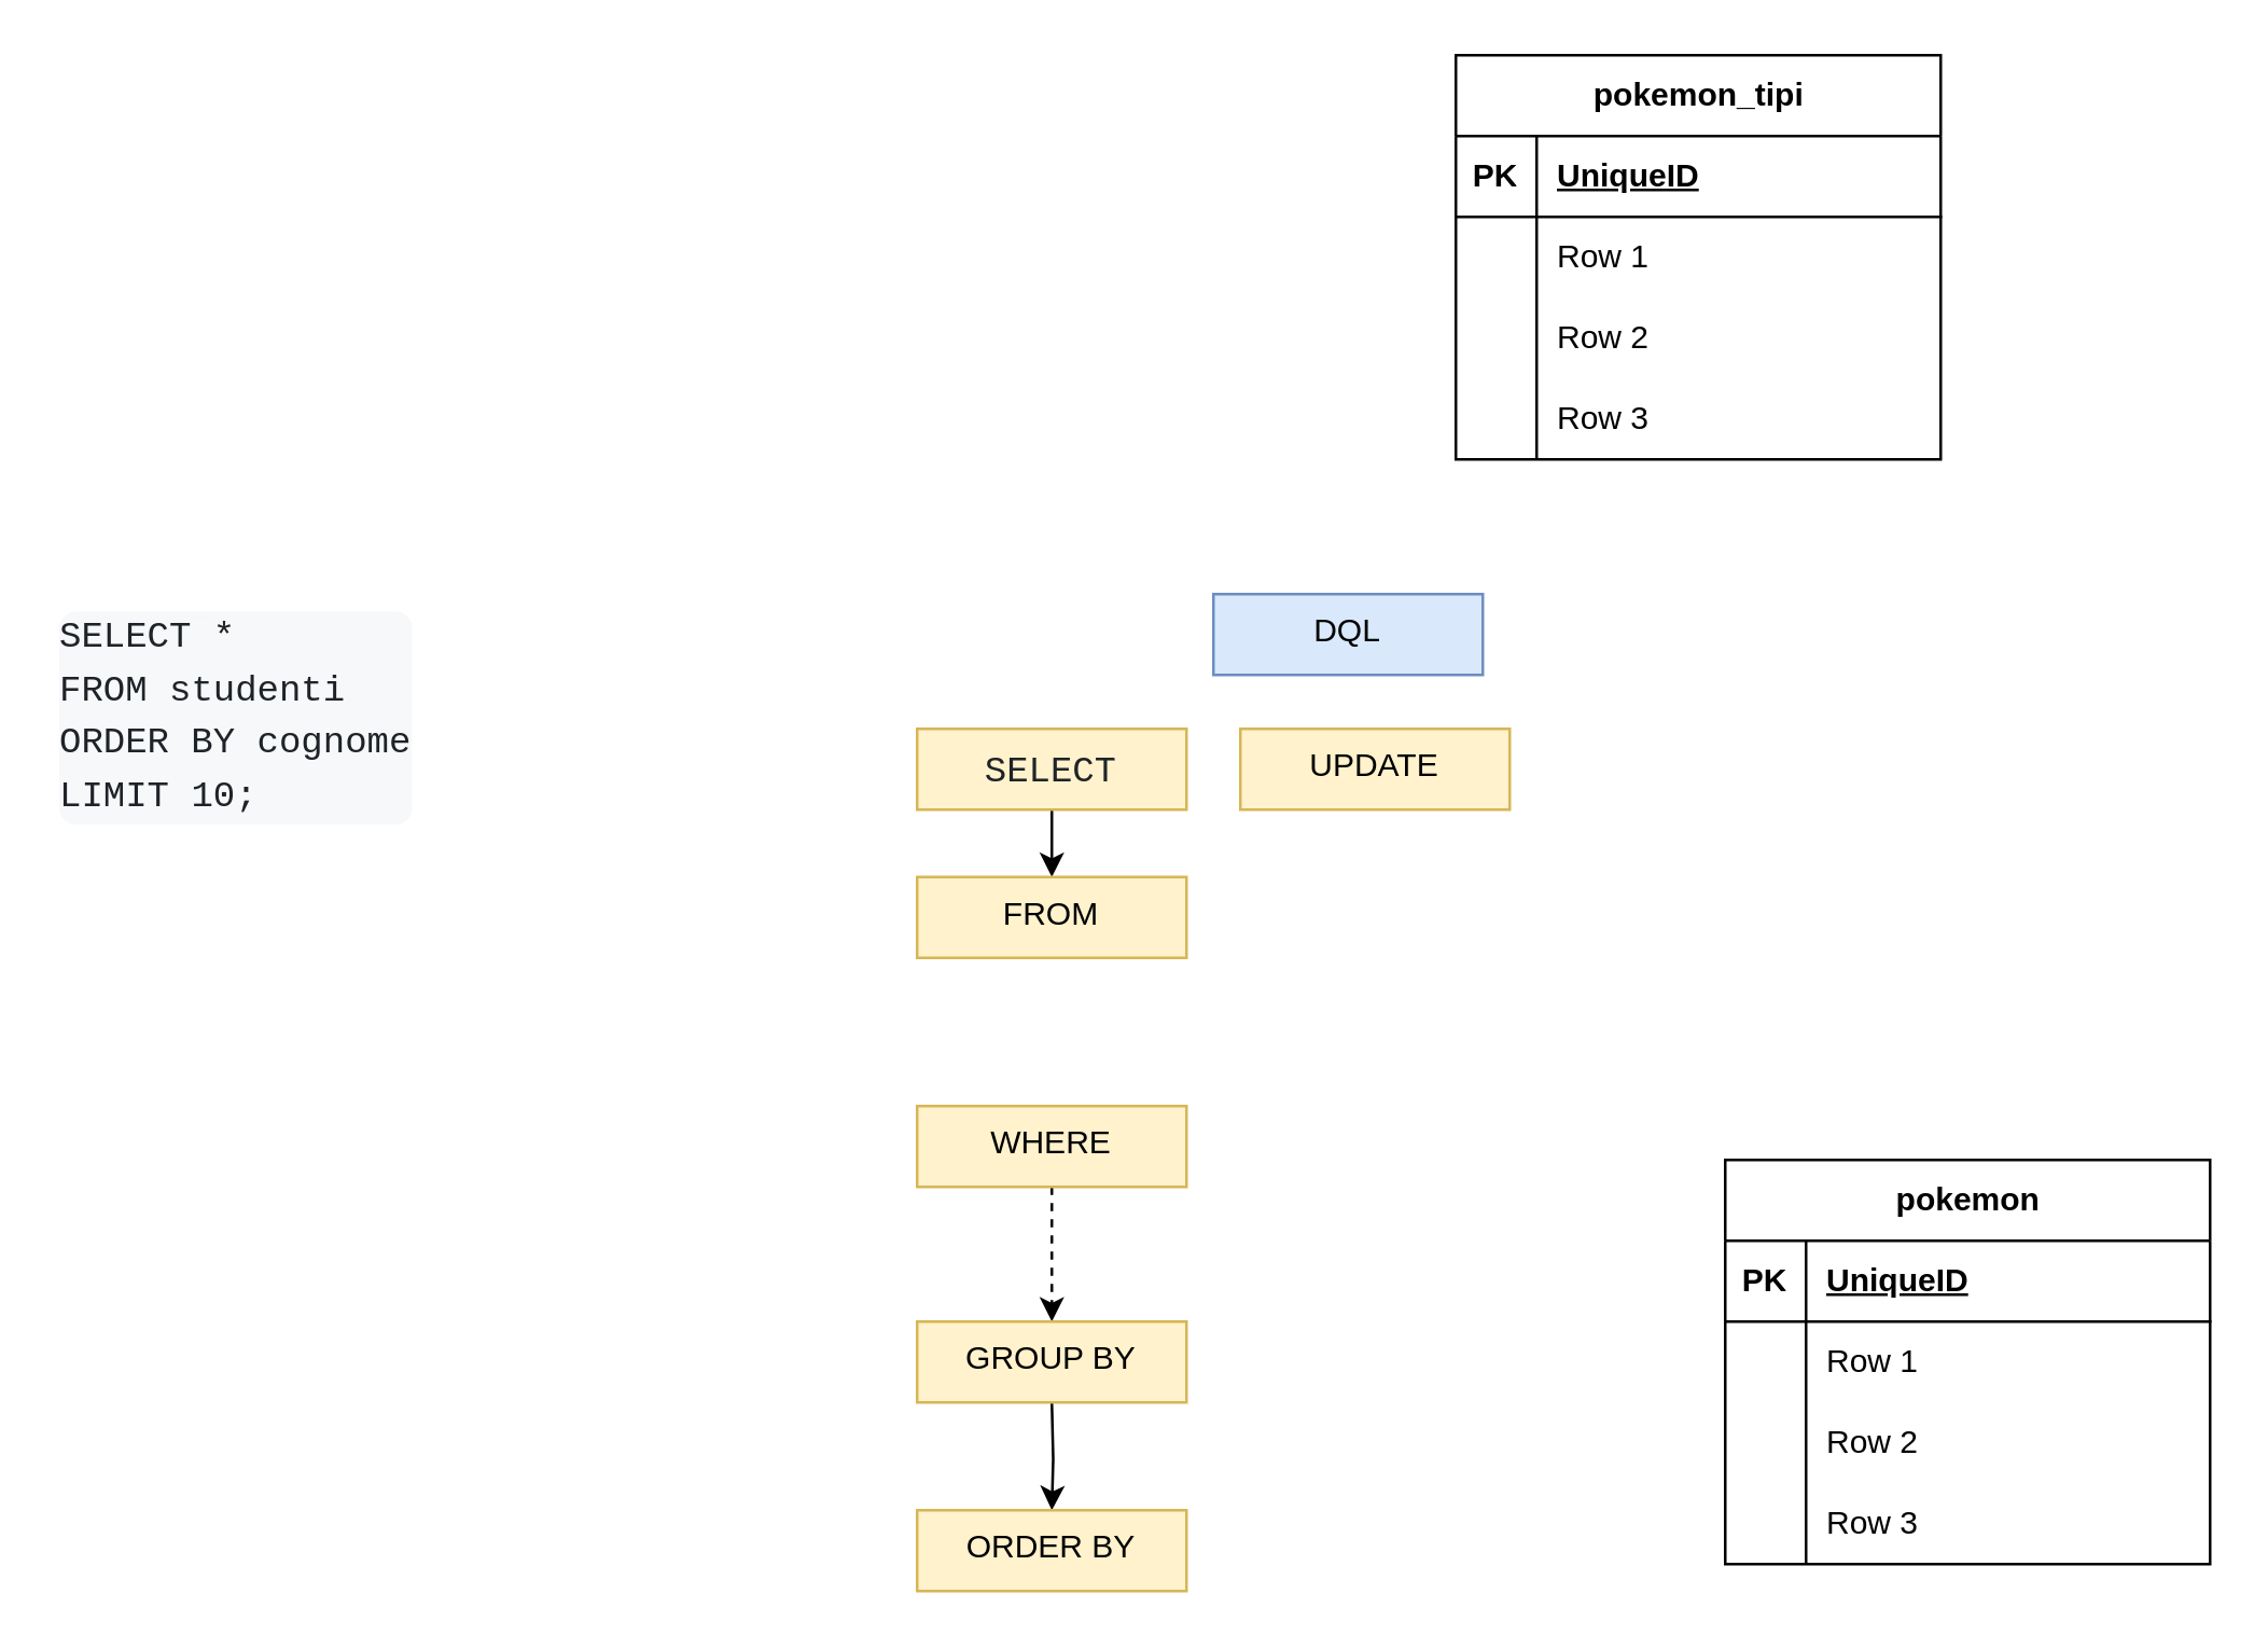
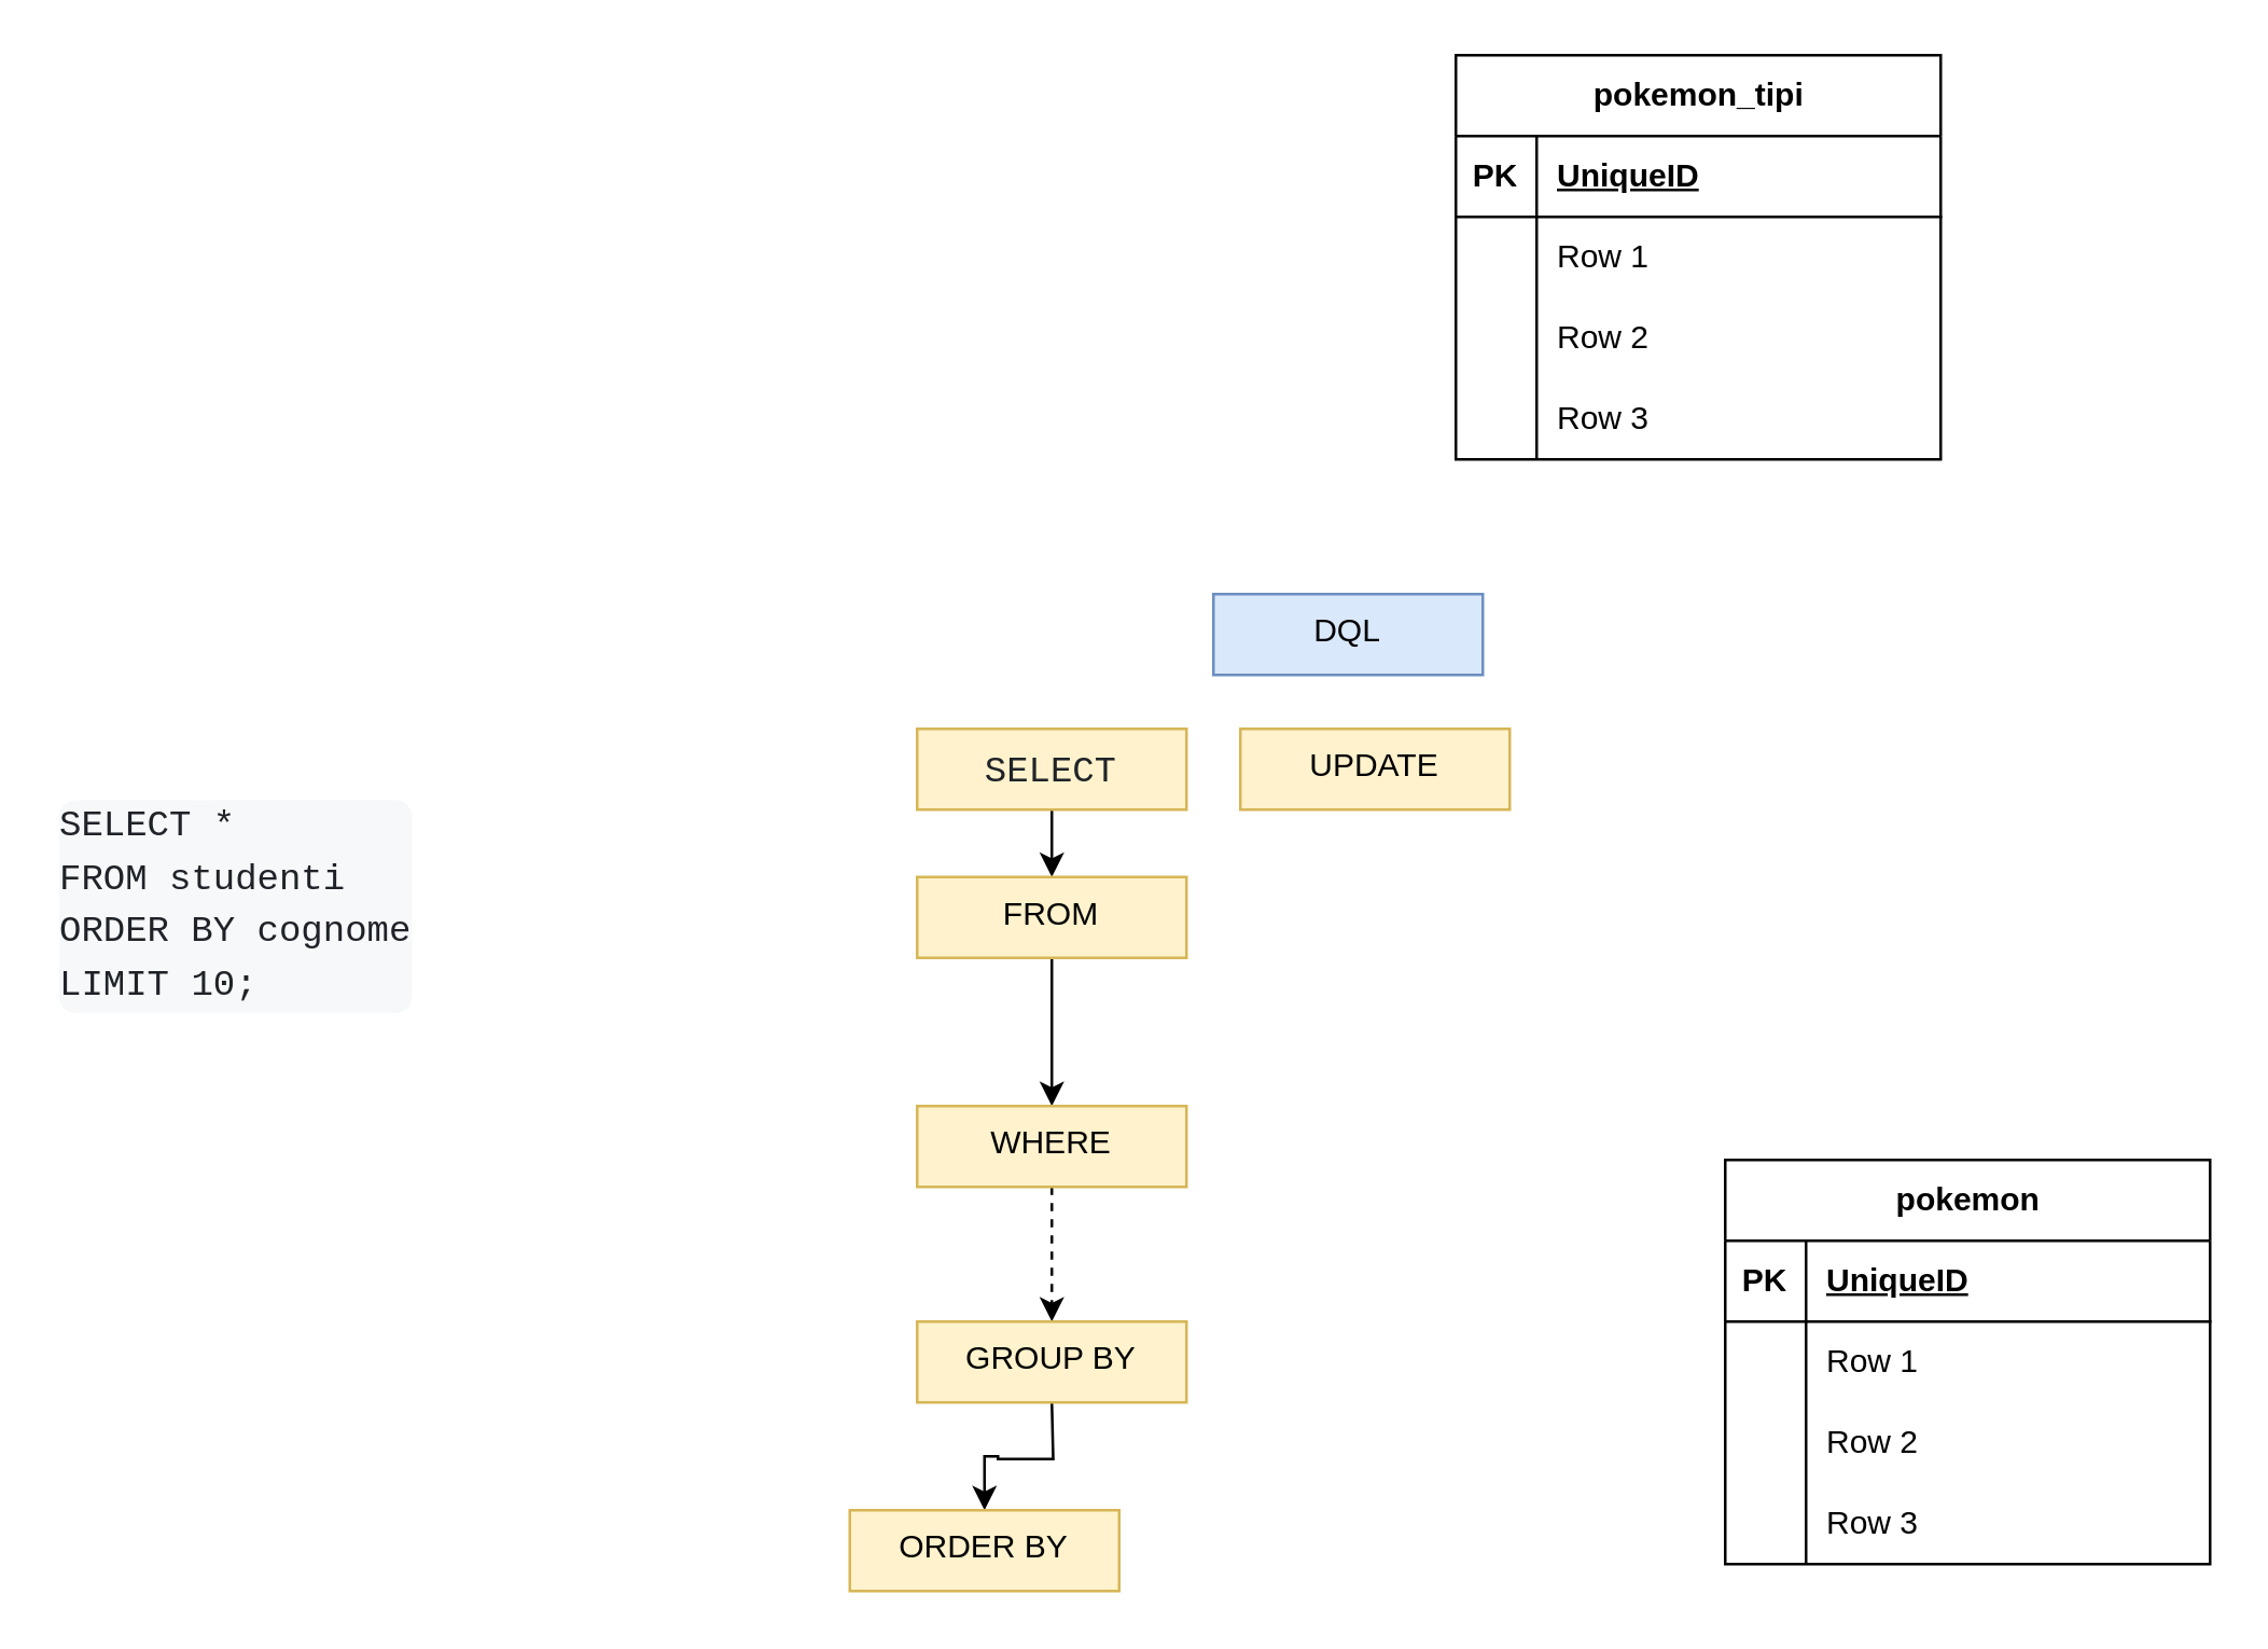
- <mxCell id="28" value="&lt;pre style=&quot;box-sizing: border-box; font-family: var(--fontStack-monospace, ui-monospace, SFMono-Regular, SF Mono, Menlo, Consolas, Liberation Mono, monospace); font-size: 13.6px; margin-top: 0px; margin-bottom: 0px; overflow-wrap: normal; padding: var(--base-size-16); overflow: auto; line-height: 1.45; color: rgb(31, 35, 40); background-color: rgb(246, 248, 250); border-radius: 6px; word-break: normal; min-height: 52px; font-style: normal; font-variant-ligatures: normal; font-variant-caps: normal; font-weight: 400; letter-spacing: normal; orphans: 2; text-align: start; text-indent: 0px; text-transform: none; widows: 2; word-spacing: 0px; -webkit-text-stroke-width: 0px; text-decoration-thickness: initial; text-decoration-style: initial; text-decoration-color: initial;&quot;&gt;&lt;span class=&quot;pl-k&quot; style=&quot;box-sizing: border-box; color: var(--color-prettylights-syntax-keyword);&quot;&gt;SELECT&lt;span style=&quot;background-color: light-dark(rgb(246, 248, 250), rgb(23, 25, 27)); color: light-dark(rgb(31, 35, 40), rgb(205, 208, 212)); font-family: var(--fontStack-monospace, ui-monospace, SFMono-Regular, SF Mono, Menlo, Consolas, Liberation Mono, monospace); font-size: 13.6px; white-space: normal;&quot;&gt;&amp;nbsp;&lt;/span&gt;*&lt;/span&gt;&lt;br&gt;&lt;span class=&quot;pl-k&quot; style=&quot;box-sizing: border-box; color: var(--color-prettylights-syntax-keyword);&quot;&gt;FROM&lt;/span&gt; studenti&lt;br&gt;&lt;span class=&quot;pl-k&quot; style=&quot;box-sizing: border-box; color: var(--color-prettylights-syntax-keyword);&quot;&gt;ORDER BY&lt;/span&gt; cognome&lt;br&gt;&lt;span class=&quot;pl-k&quot; style=&quot;box-sizing: border-box; color: var(--color-prettylights-syntax-keyword);&quot;&gt;LIMIT&lt;/span&gt; &lt;span class=&quot;pl-c1&quot; style=&quot;box-sizing: border-box; color: var(--color-prettylights-syntax-constant);&quot;&gt;10&lt;/span&gt;;&lt;/pre&gt;" style="text;whiteSpace=wrap;html=1;" vertex="1" parent="1"><mxGeometry x="20" y="220" width="150" height="100" as="geometry" /></mxCell>
+ <mxCell id="28" value="&lt;pre style=&quot;box-sizing: border-box; font-family: var(--fontStack-monospace, ui-monospace, SFMono-Regular, SF Mono, Menlo, Consolas, Liberation Mono, monospace); font-size: 13.6px; margin-top: 0px; margin-bottom: 0px; overflow-wrap: normal; padding: var(--base-size-16); overflow: auto; line-height: 1.45; color: rgb(31, 35, 40); background-color: rgb(246, 248, 250); border-radius: 6px; word-break: normal; min-height: 52px; font-style: normal; font-variant-ligatures: normal; font-variant-caps: normal; font-weight: 400; letter-spacing: normal; orphans: 2; text-align: start; text-indent: 0px; text-transform: none; widows: 2; word-spacing: 0px; -webkit-text-stroke-width: 0px; text-decoration-thickness: initial; text-decoration-style: initial; text-decoration-color: initial;&quot;&gt;&lt;span class=&quot;pl-k&quot; style=&quot;box-sizing: border-box; color: var(--color-prettylights-syntax-keyword);&quot;&gt;SELECT&lt;span style=&quot;background-color: light-dark(rgb(246, 248, 250), rgb(23, 25, 27)); color: light-dark(rgb(31, 35, 40), rgb(205, 208, 212)); font-family: var(--fontStack-monospace, ui-monospace, SFMono-Regular, SF Mono, Menlo, Consolas, Liberation Mono, monospace); font-size: 13.6px; white-space: normal;&quot;&gt;&amp;nbsp;&lt;/span&gt;*&lt;/span&gt;&lt;br&gt;&lt;span class=&quot;pl-k&quot; style=&quot;box-sizing: border-box; color: var(--color-prettylights-syntax-keyword);&quot;&gt;FROM&lt;/span&gt; studenti&lt;br&gt;&lt;span class=&quot;pl-k&quot; style=&quot;box-sizing: border-box; color: var(--color-prettylights-syntax-keyword);&quot;&gt;ORDER BY&lt;/span&gt; cognome&lt;br&gt;&lt;span class=&quot;pl-k&quot; style=&quot;box-sizing: border-box; color: var(--color-prettylights-syntax-keyword);&quot;&gt;LIMIT&lt;/span&gt; &lt;span class=&quot;pl-c1&quot; style=&quot;box-sizing: border-box; color: var(--color-prettylights-syntax-constant);&quot;&gt;10&lt;/span&gt;;&lt;/pre&gt;" style="text;whiteSpace=wrap;html=1;" vertex="1" parent="1"><mxGeometry x="20" y="290" width="150" height="100" as="geometry" /></mxCell>
+ <mxCell id="32" value="" style="edgeStyle=orthogonalEdgeStyle;rounded=0;orthogonalLoop=1;jettySize=auto;html=1;" edge="1" parent="1" source="33" target="36"><mxGeometry relative="1" as="geometry" /></mxCell>
- <mxCell id="37" value="ORDER BY" style="text;whiteSpace=wrap;html=1;fillColor=#fff2cc;strokeColor=#d6b656;align=center;" vertex="1" parent="1"><mxGeometry x="340" y="560" width="100" height="30" as="geometry" /></mxCell>
+ <mxCell id="37" value="ORDER BY" style="text;whiteSpace=wrap;html=1;fillColor=#fff2cc;strokeColor=#d6b656;align=center;" vertex="1" parent="1"><mxGeometry x="315" y="560" width="100" height="30" as="geometry" /></mxCell>
